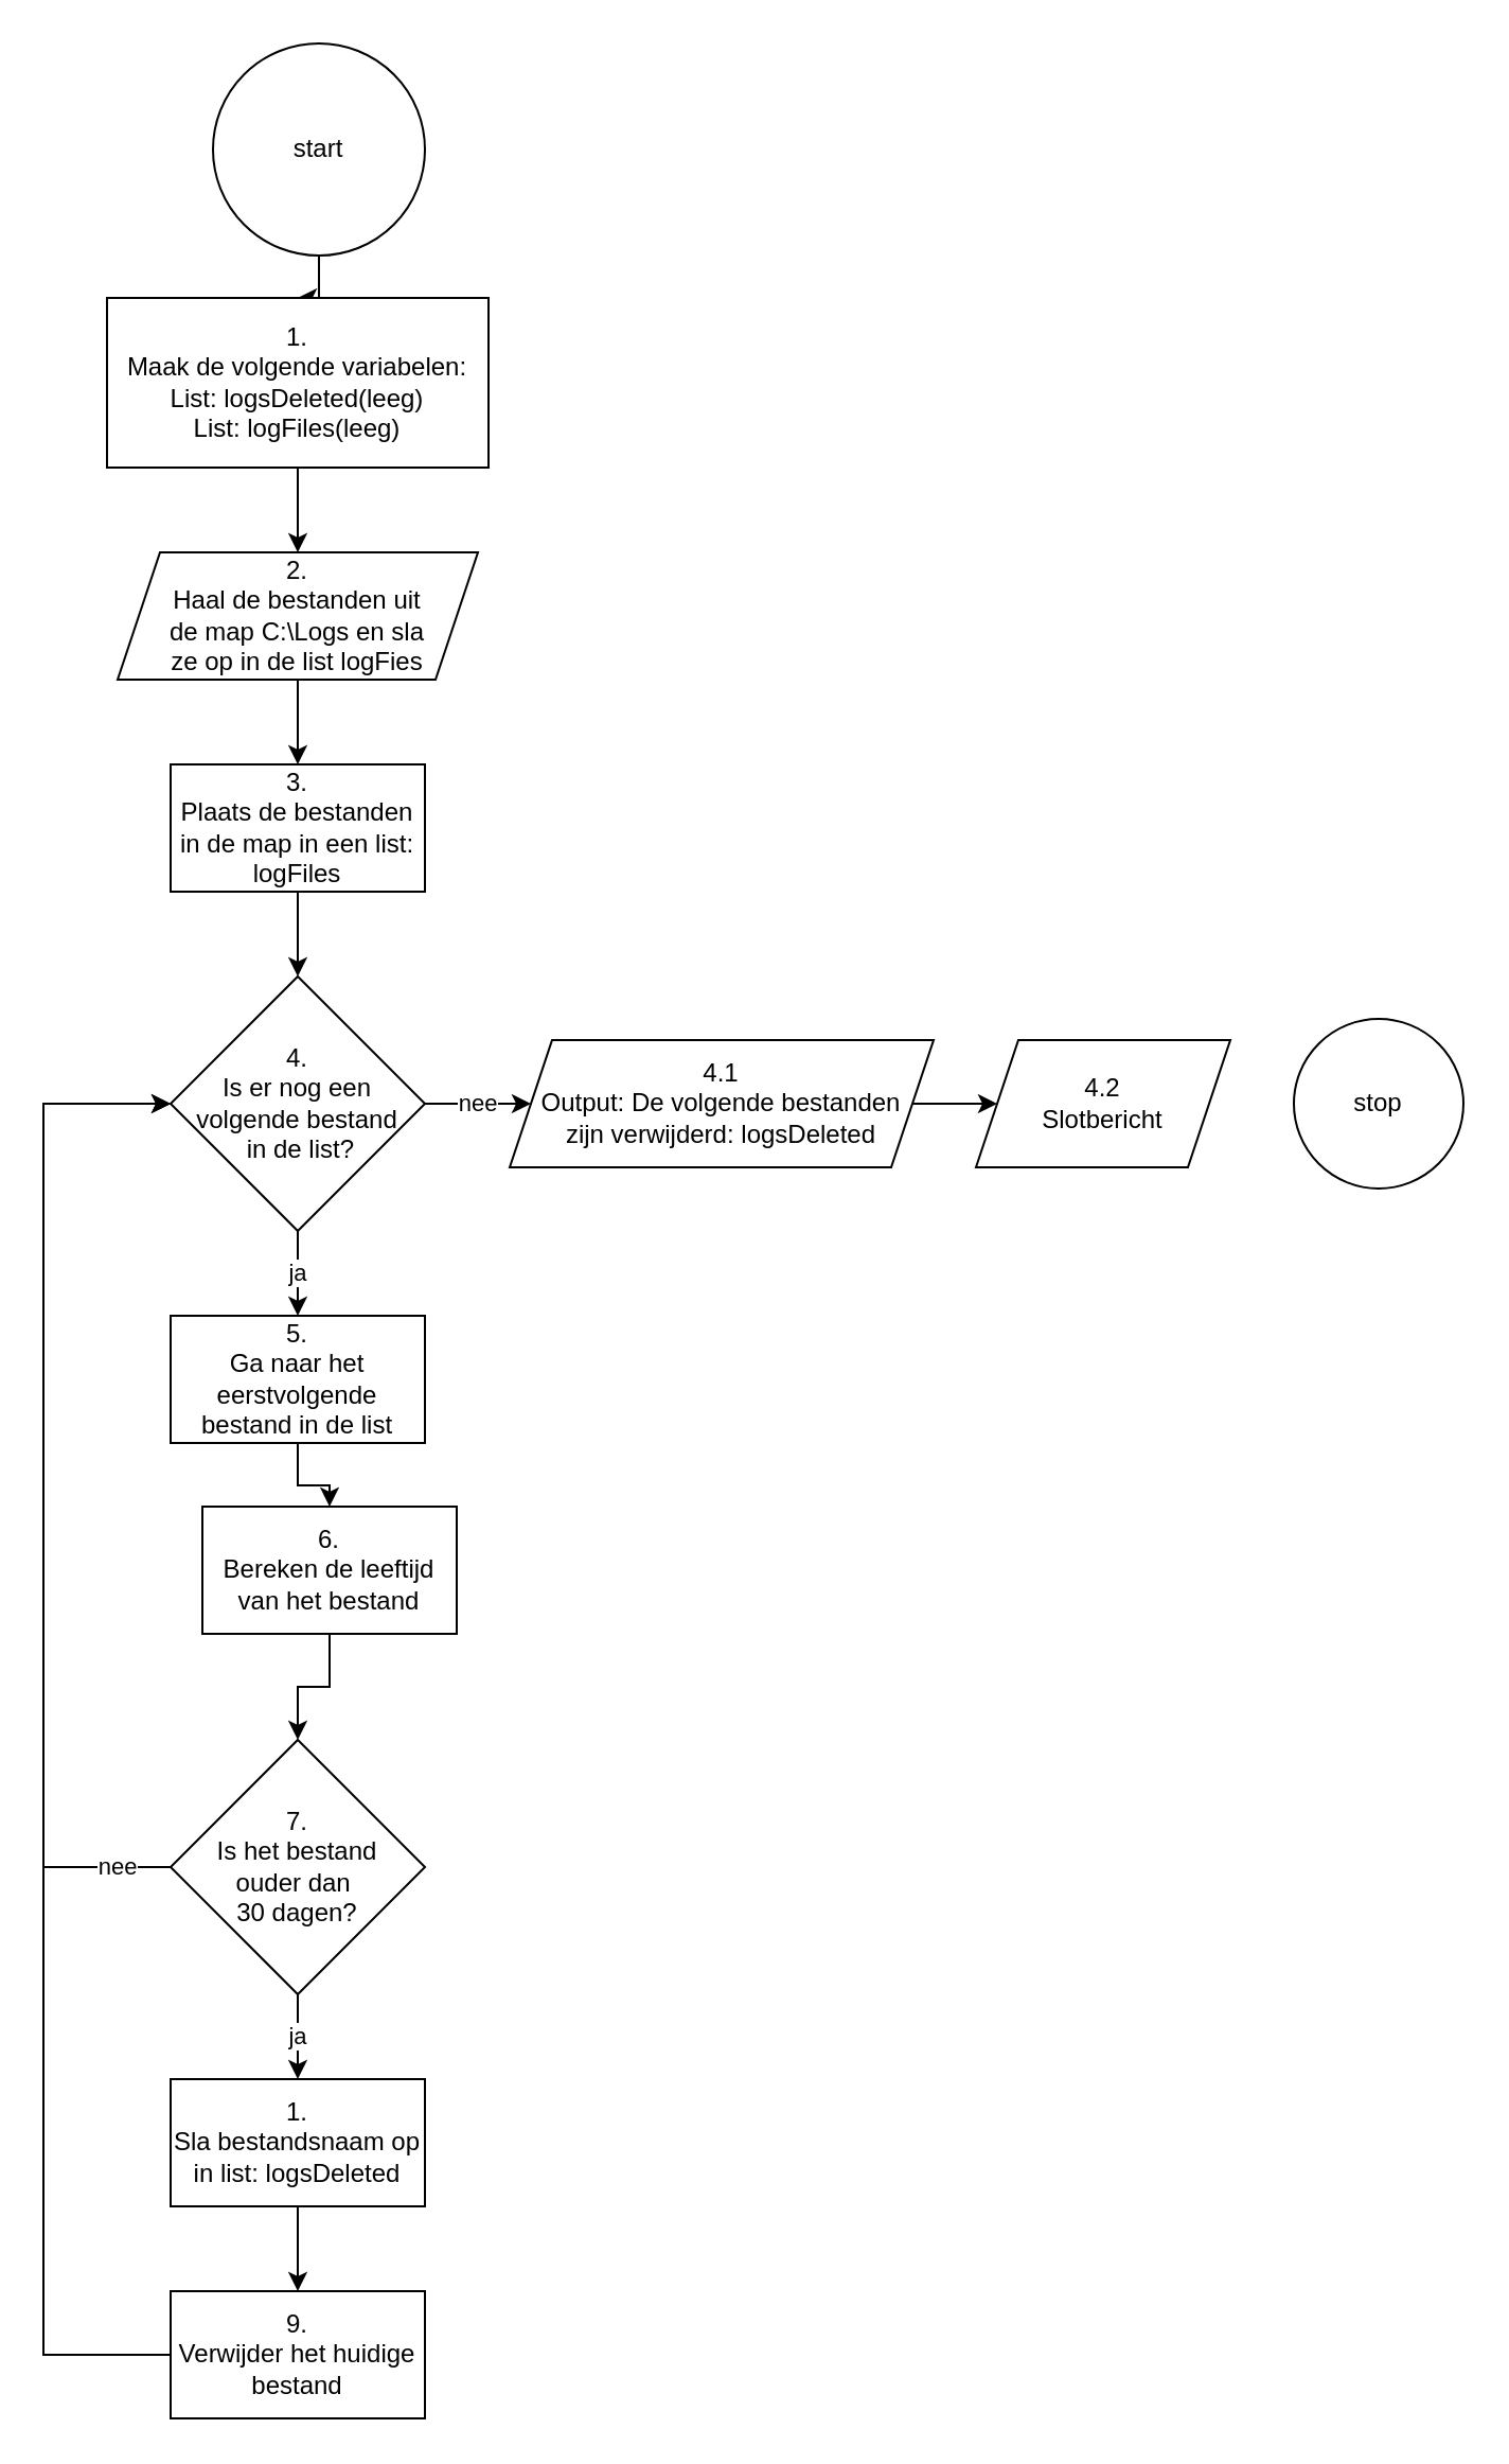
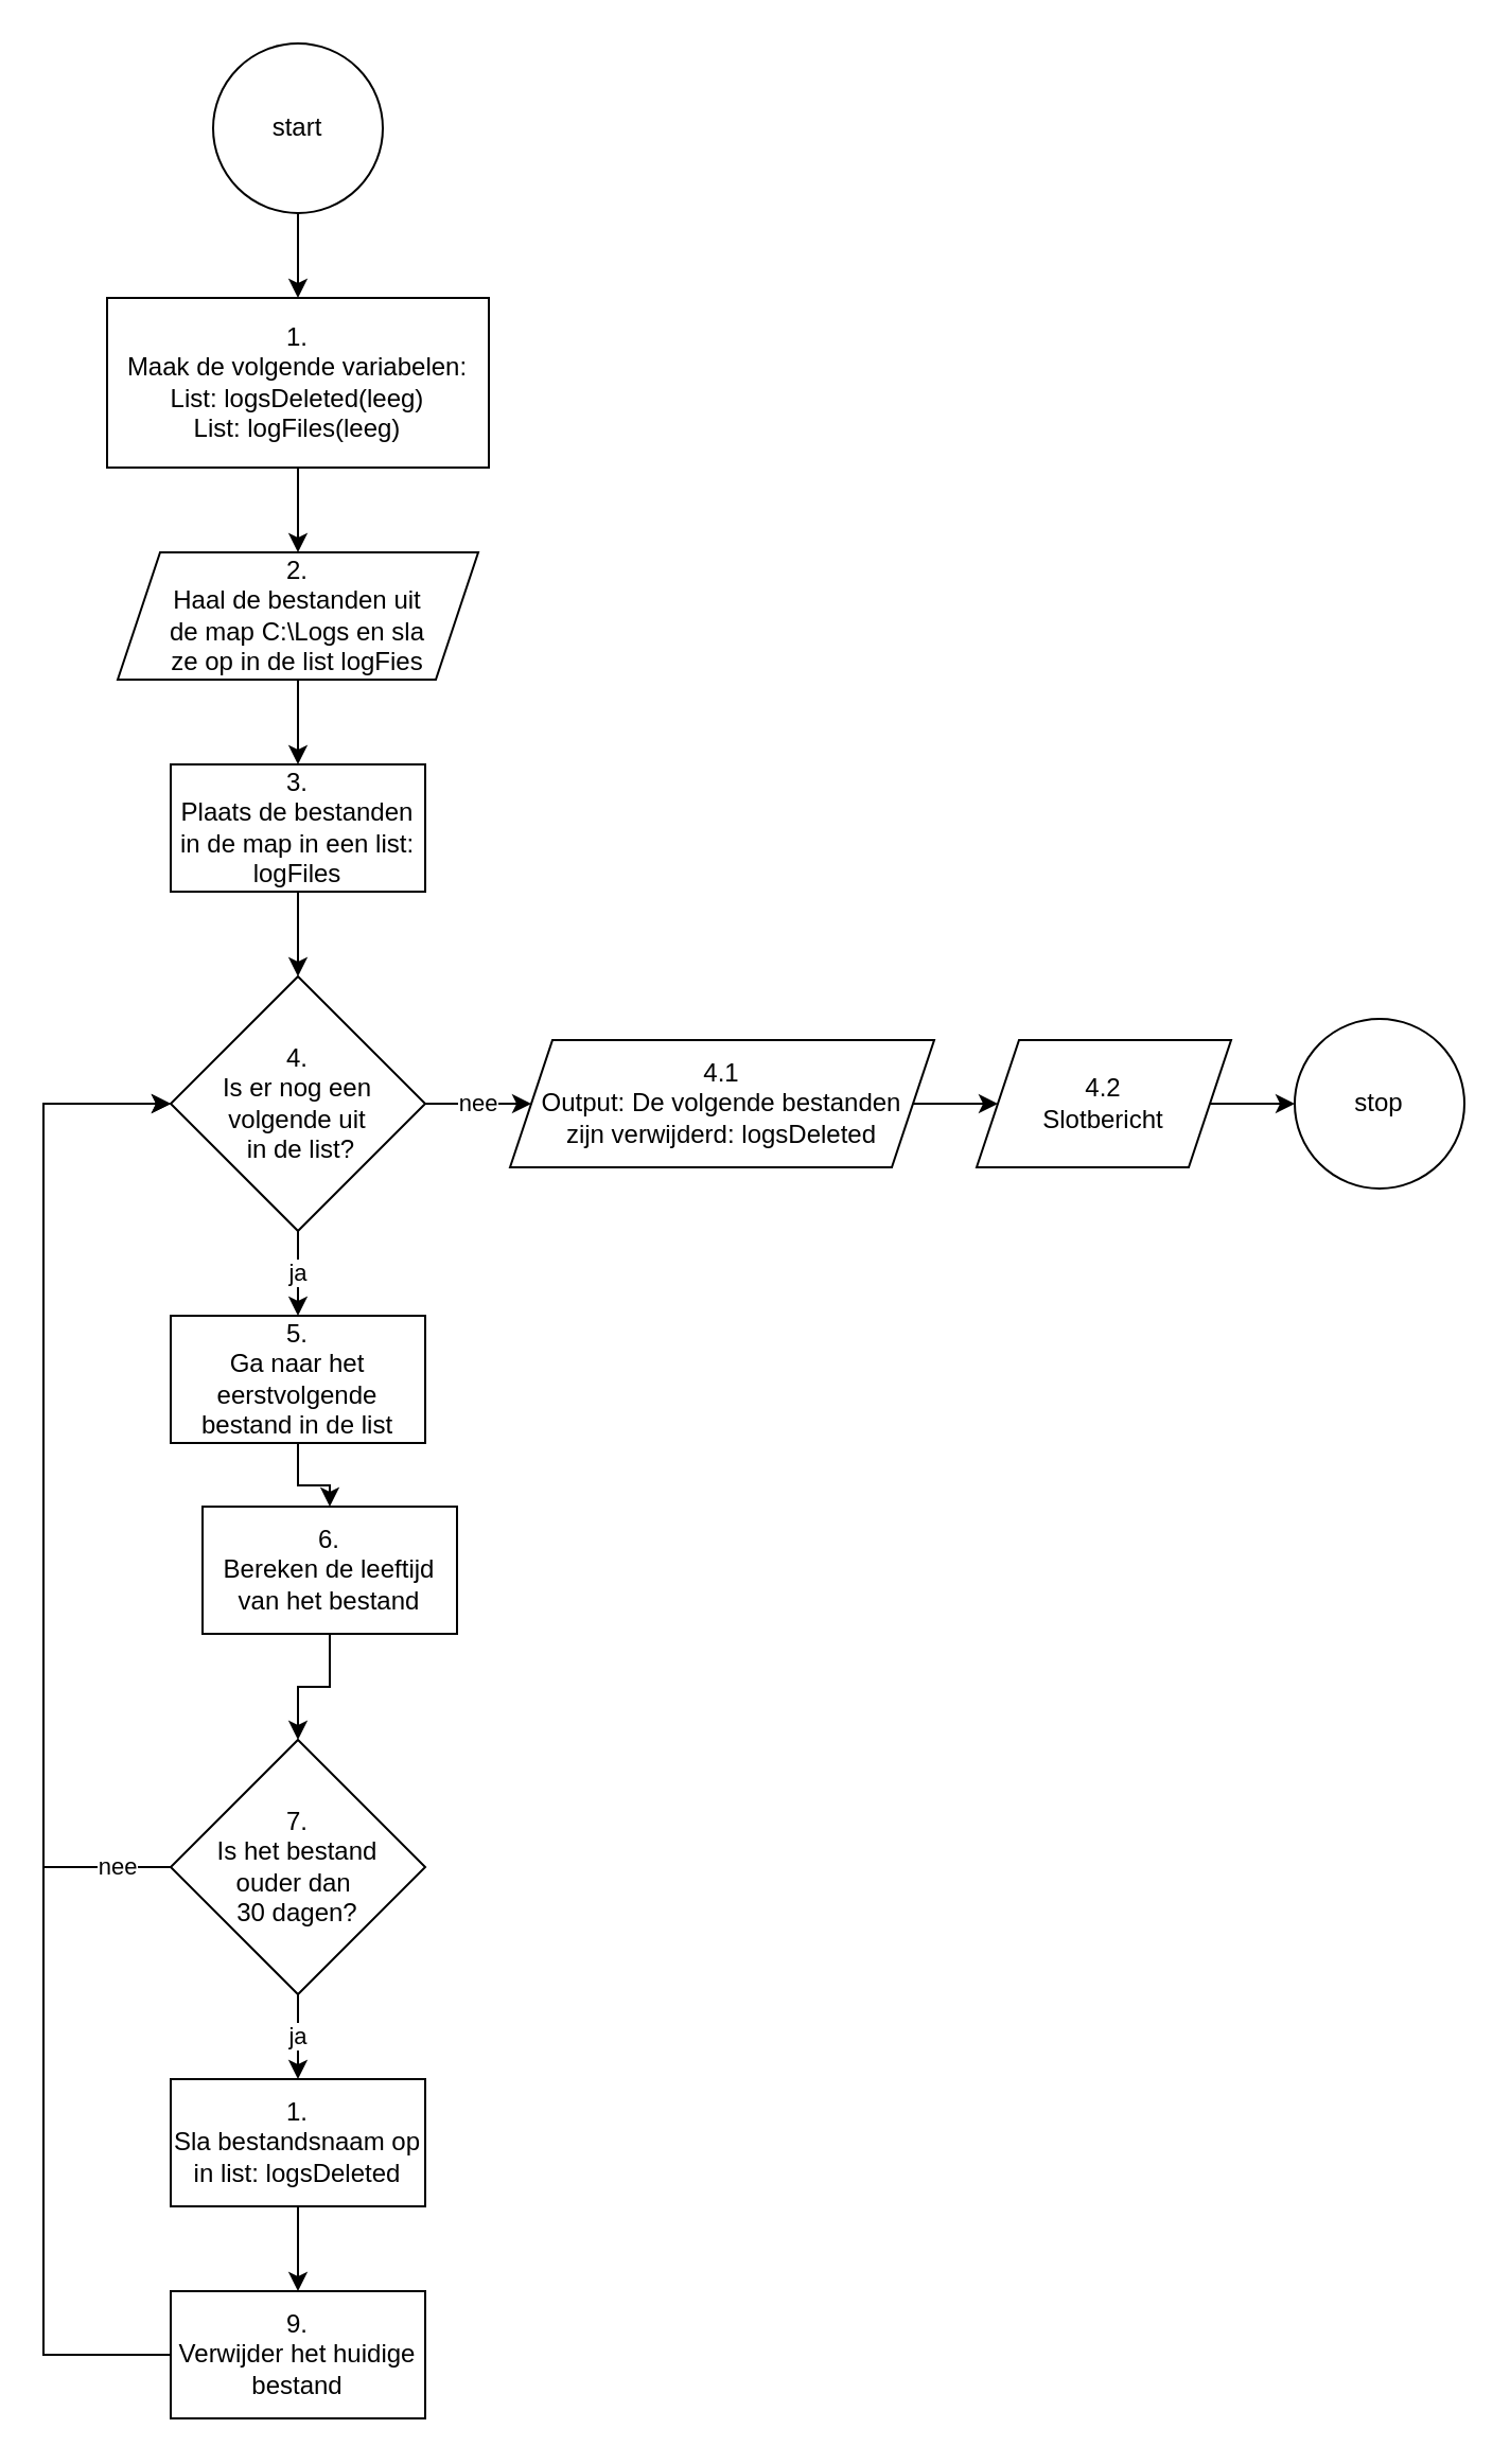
- <mxCell id="3" value="start" style="ellipse;whiteSpace=wrap;html=1;aspect=fixed;" vertex="1" parent="1"><mxGeometry x="100" y="20" width="100" height="100" as="geometry" /></mxCell>
+ <mxCell id="3" value="start" style="ellipse;whiteSpace=wrap;html=1;aspect=fixed;" vertex="1" parent="1"><mxGeometry x="100" y="20" width="80" height="80" as="geometry" /></mxCell>
- <mxCell id="10" value="4.&lt;div&gt;Is er nog een volgende bestand&lt;/div&gt;&lt;div&gt;&amp;nbsp;in de list?&lt;/div&gt;" style="rhombus;whiteSpace=wrap;html=1;" vertex="1" parent="1"><mxGeometry x="80" y="460" width="120" height="120" as="geometry" /></mxCell>
+ <mxCell id="10" value="4.&lt;div&gt;Is er nog een volgende uit&lt;/div&gt;&lt;div&gt;&amp;nbsp;in de list?&lt;/div&gt;" style="rhombus;whiteSpace=wrap;html=1;" vertex="1" parent="1"><mxGeometry x="80" y="460" width="120" height="120" as="geometry" /></mxCell>
+ <mxCell id="25" value="" style="edgeStyle=orthogonalEdgeStyle;rounded=0;orthogonalLoop=1;jettySize=auto;html=1;" edge="1" parent="1" source="26" target="27"><mxGeometry relative="1" as="geometry" /></mxCell>
